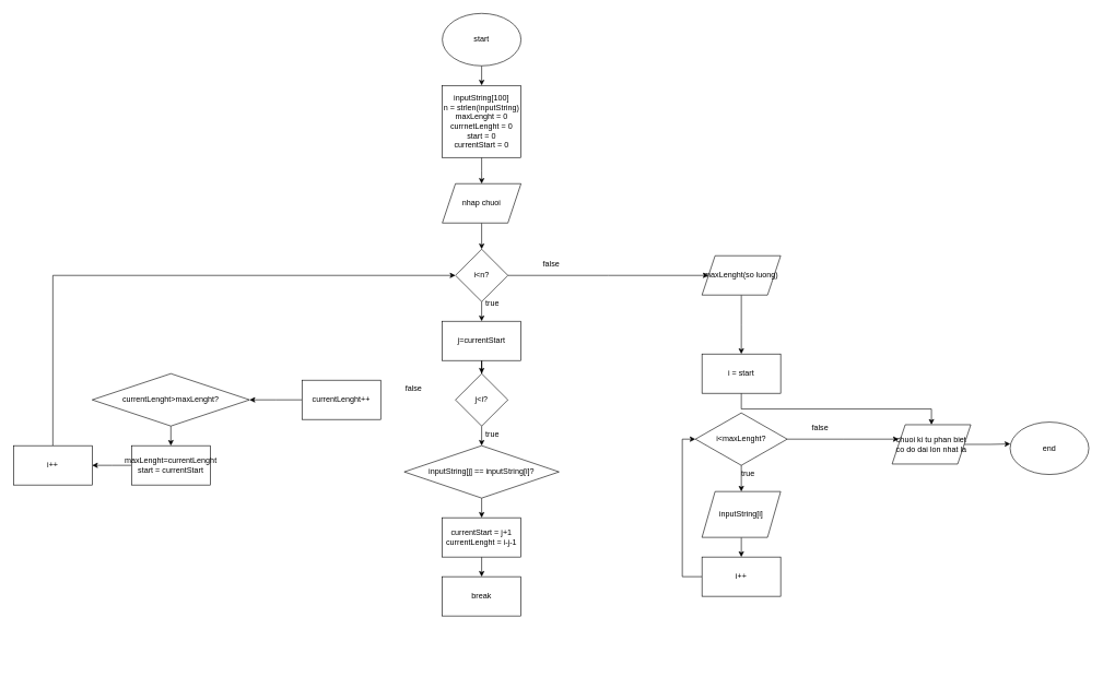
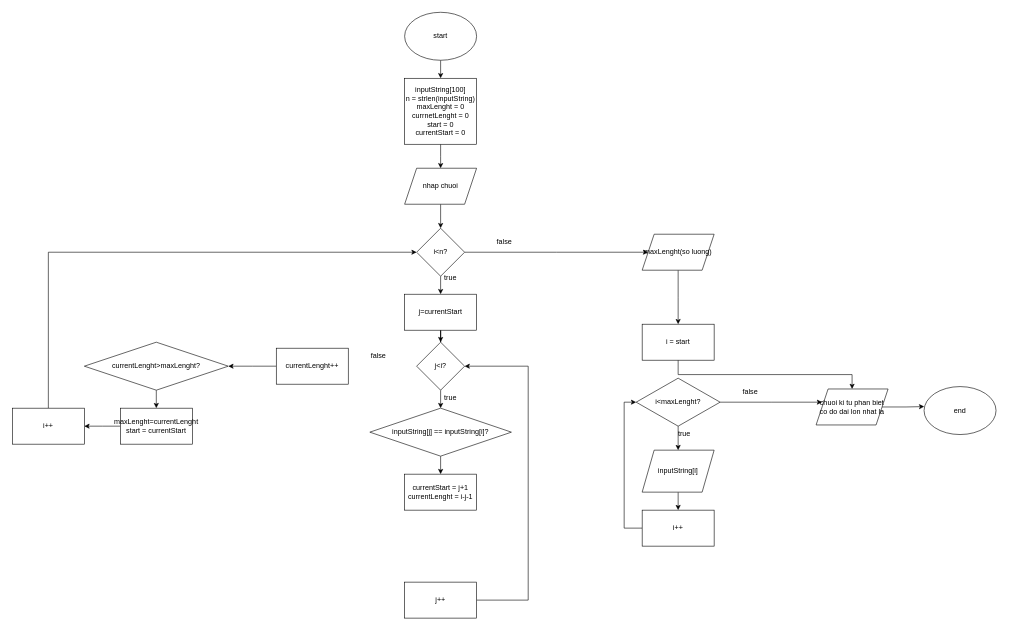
+ <mxCell id="20" style="edgeStyle=orthogonalEdgeStyle;rounded=0;orthogonalLoop=1;jettySize=auto;html=1;exitX=1;exitY=0.5;exitDx=0;exitDy=0;entryX=1;entryY=0.5;entryDx=0;entryDy=0;" edge="1" parent="1" source="21" target="14"><mxGeometry relative="1" as="geometry"><mxPoint x="880" y="1000" as="targetPoint" /><Array as="points"><mxPoint x="880" y="1000" /><mxPoint x="880" y="610" /></Array></mxGeometry></mxCell>
- <mxCell id="17" style="edgeStyle=orthogonalEdgeStyle;rounded=0;orthogonalLoop=1;jettySize=auto;html=1;exitX=0.5;exitY=1;exitDx=0;exitDy=0;entryX=0.5;entryY=0;entryDx=0;entryDy=0;" edge="1" parent="1" source="18" target="19"><mxGeometry relative="1" as="geometry" /></mxCell>
- <mxCell id="19" value="break" style="rounded=0;whiteSpace=wrap;html=1;" vertex="1" parent="1"><mxGeometry x="674" y="880" width="120" height="60" as="geometry" /></mxCell>
+ <mxCell id="21" value="j++" style="rounded=0;whiteSpace=wrap;html=1;" vertex="1" parent="1"><mxGeometry x="674" y="970" width="120" height="60" as="geometry" /></mxCell>
